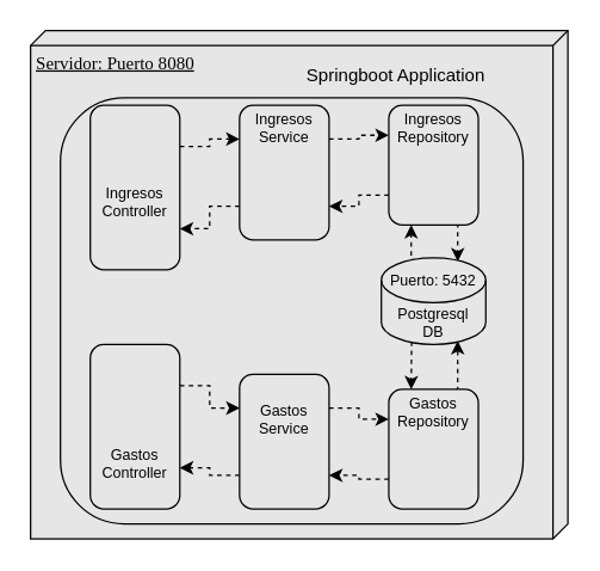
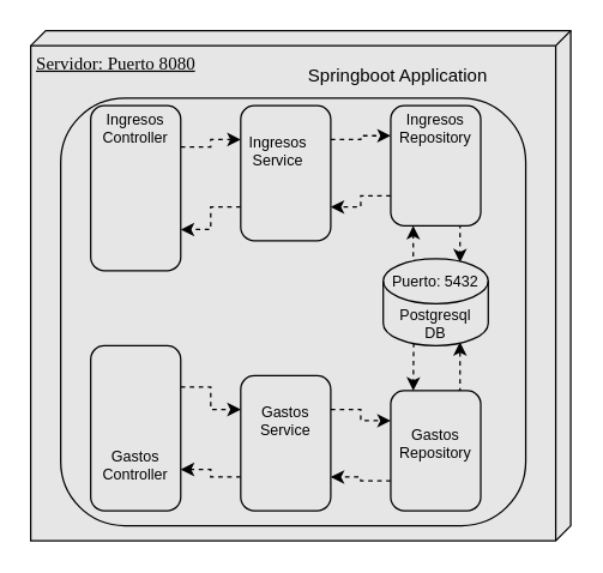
- <mxCell id="26" value="Ingresos Service" style="text;html=1;strokeColor=none;fillColor=none;align=center;verticalAlign=middle;whiteSpace=wrap;rounded=0;fontSize=10;" vertex="1" parent="1"><mxGeometry x="175" y="70" width="30" height="30" as="geometry" /></mxCell>
+ <mxCell id="26" value="Ingresos Service" style="text;html=1;strokeColor=none;fillColor=none;align=center;verticalAlign=middle;whiteSpace=wrap;rounded=0;fontSize=10;" vertex="1" parent="1"><mxGeometry x="170" y="85" width="30" height="30" as="geometry" /></mxCell>
- <mxCell id="9" value="Ingresos Controller" style="text;html=1;strokeColor=none;fillColor=none;align=center;verticalAlign=middle;whiteSpace=wrap;rounded=0;fontSize=10;" vertex="1" parent="1"><mxGeometry x="75" y="120" width="30" height="30" as="geometry" /></mxCell>
+ <mxCell id="9" value="Ingresos Controller" style="text;html=1;strokeColor=none;fillColor=none;align=center;verticalAlign=middle;whiteSpace=wrap;rounded=0;fontSize=10;" vertex="1" parent="1"><mxGeometry x="75" y="70" width="30" height="30" as="geometry" /></mxCell>
- <mxCell id="29" value="Gastos Repository" style="text;html=1;strokeColor=none;fillColor=none;align=center;verticalAlign=middle;whiteSpace=wrap;rounded=0;fontSize=10;" vertex="1" parent="1"><mxGeometry x="275" y="260" width="30" height="30" as="geometry" /></mxCell>
+ <mxCell id="29" value="Gastos Repository" style="text;html=1;strokeColor=none;fillColor=none;align=center;verticalAlign=middle;whiteSpace=wrap;rounded=0;fontSize=10;" vertex="1" parent="1"><mxGeometry x="275" y="280" width="30" height="30" as="geometry" /></mxCell>
